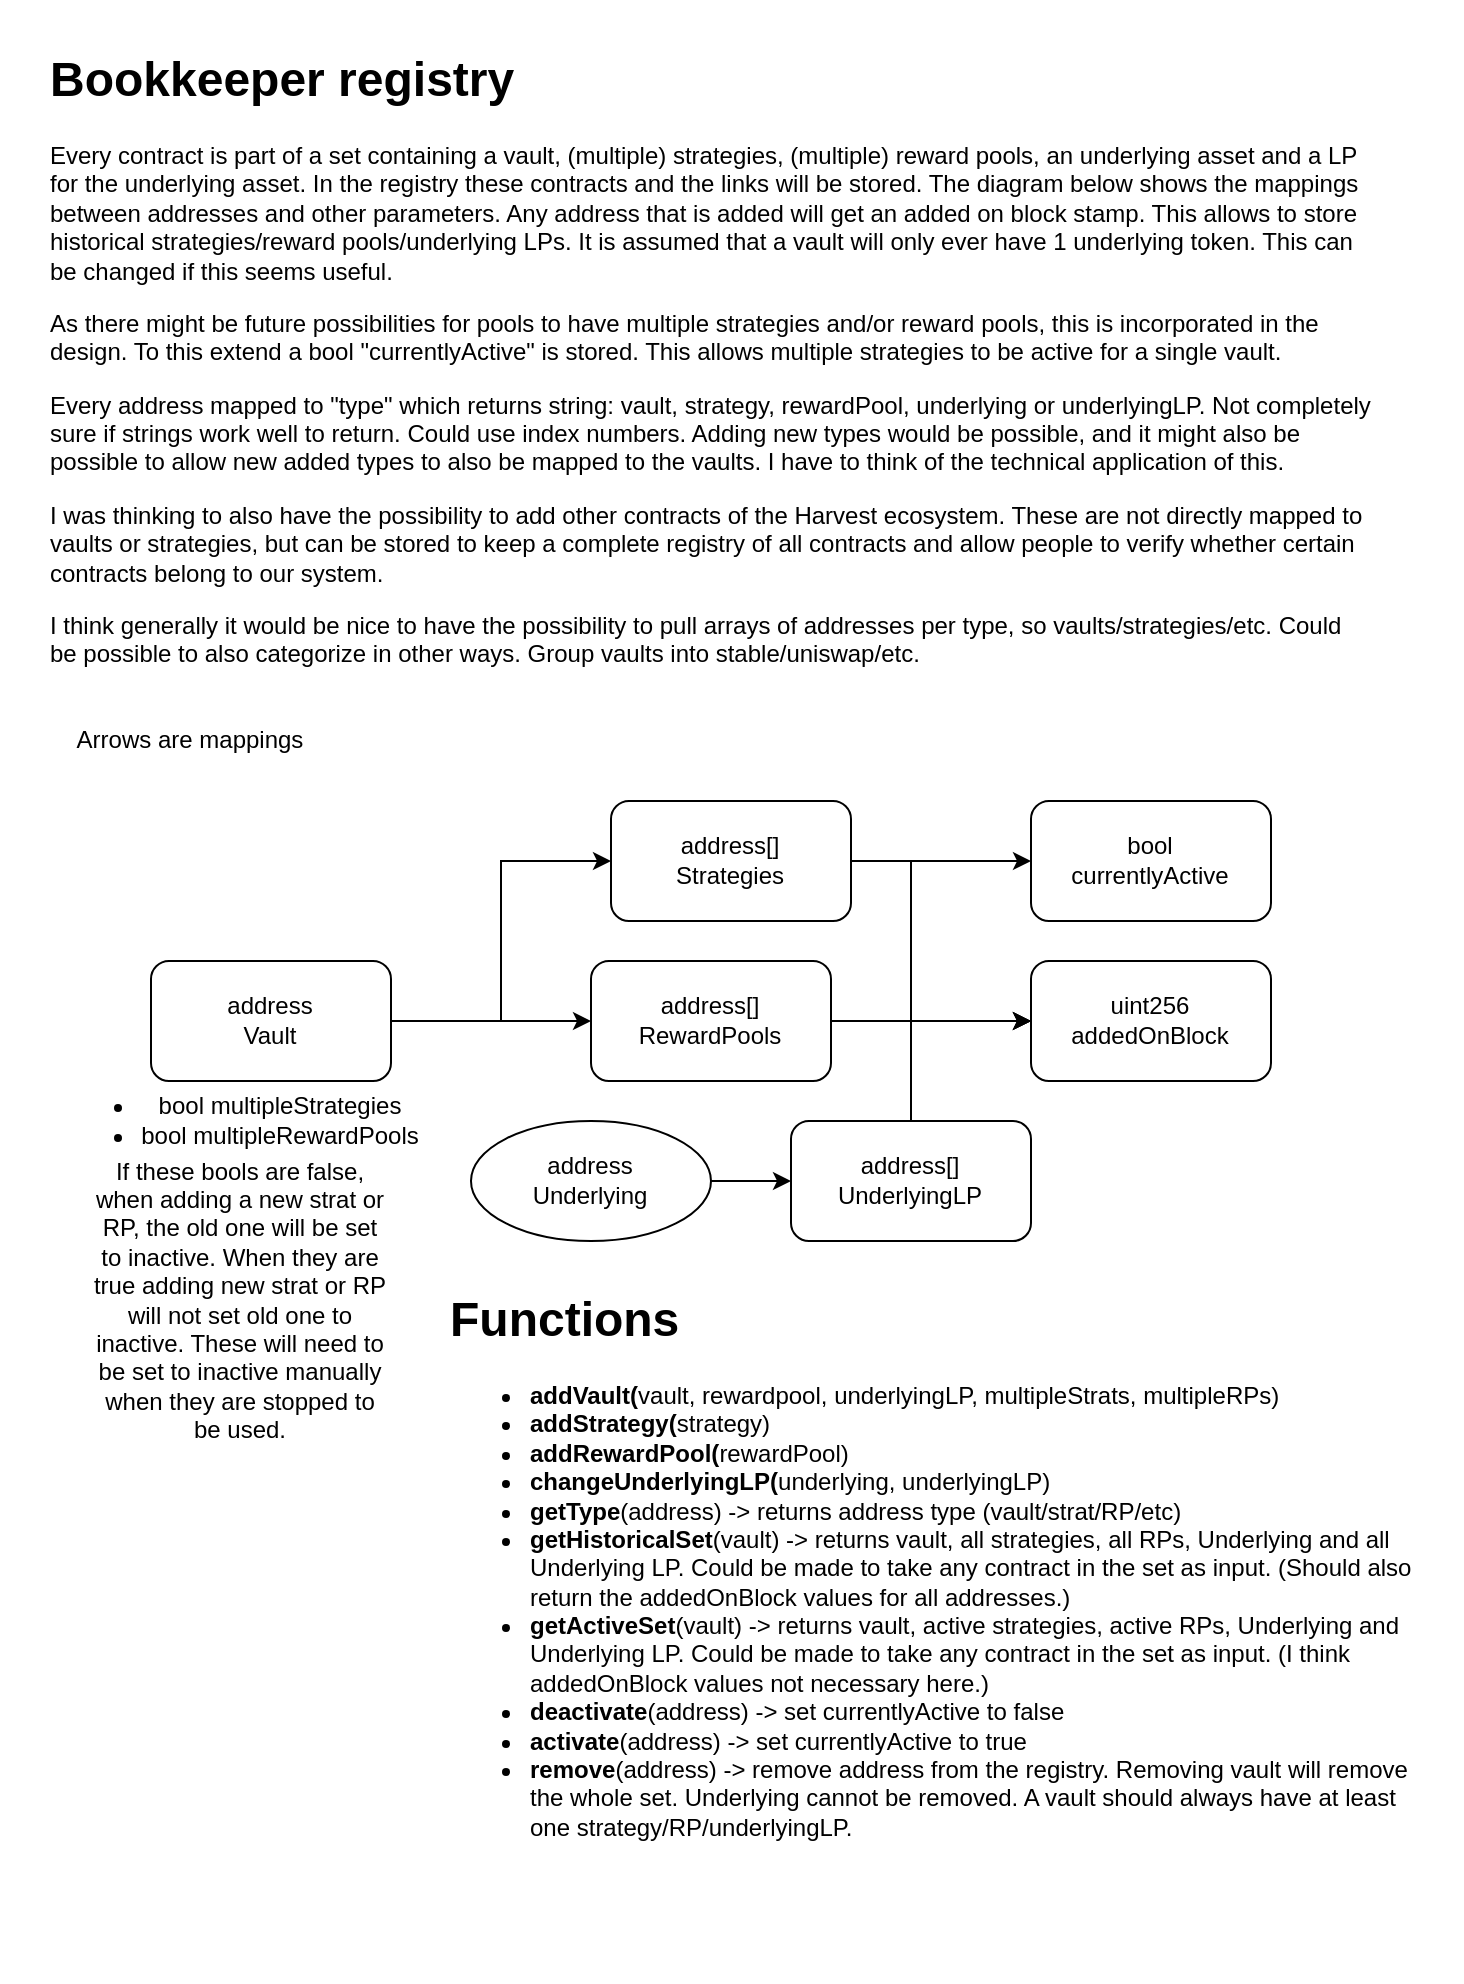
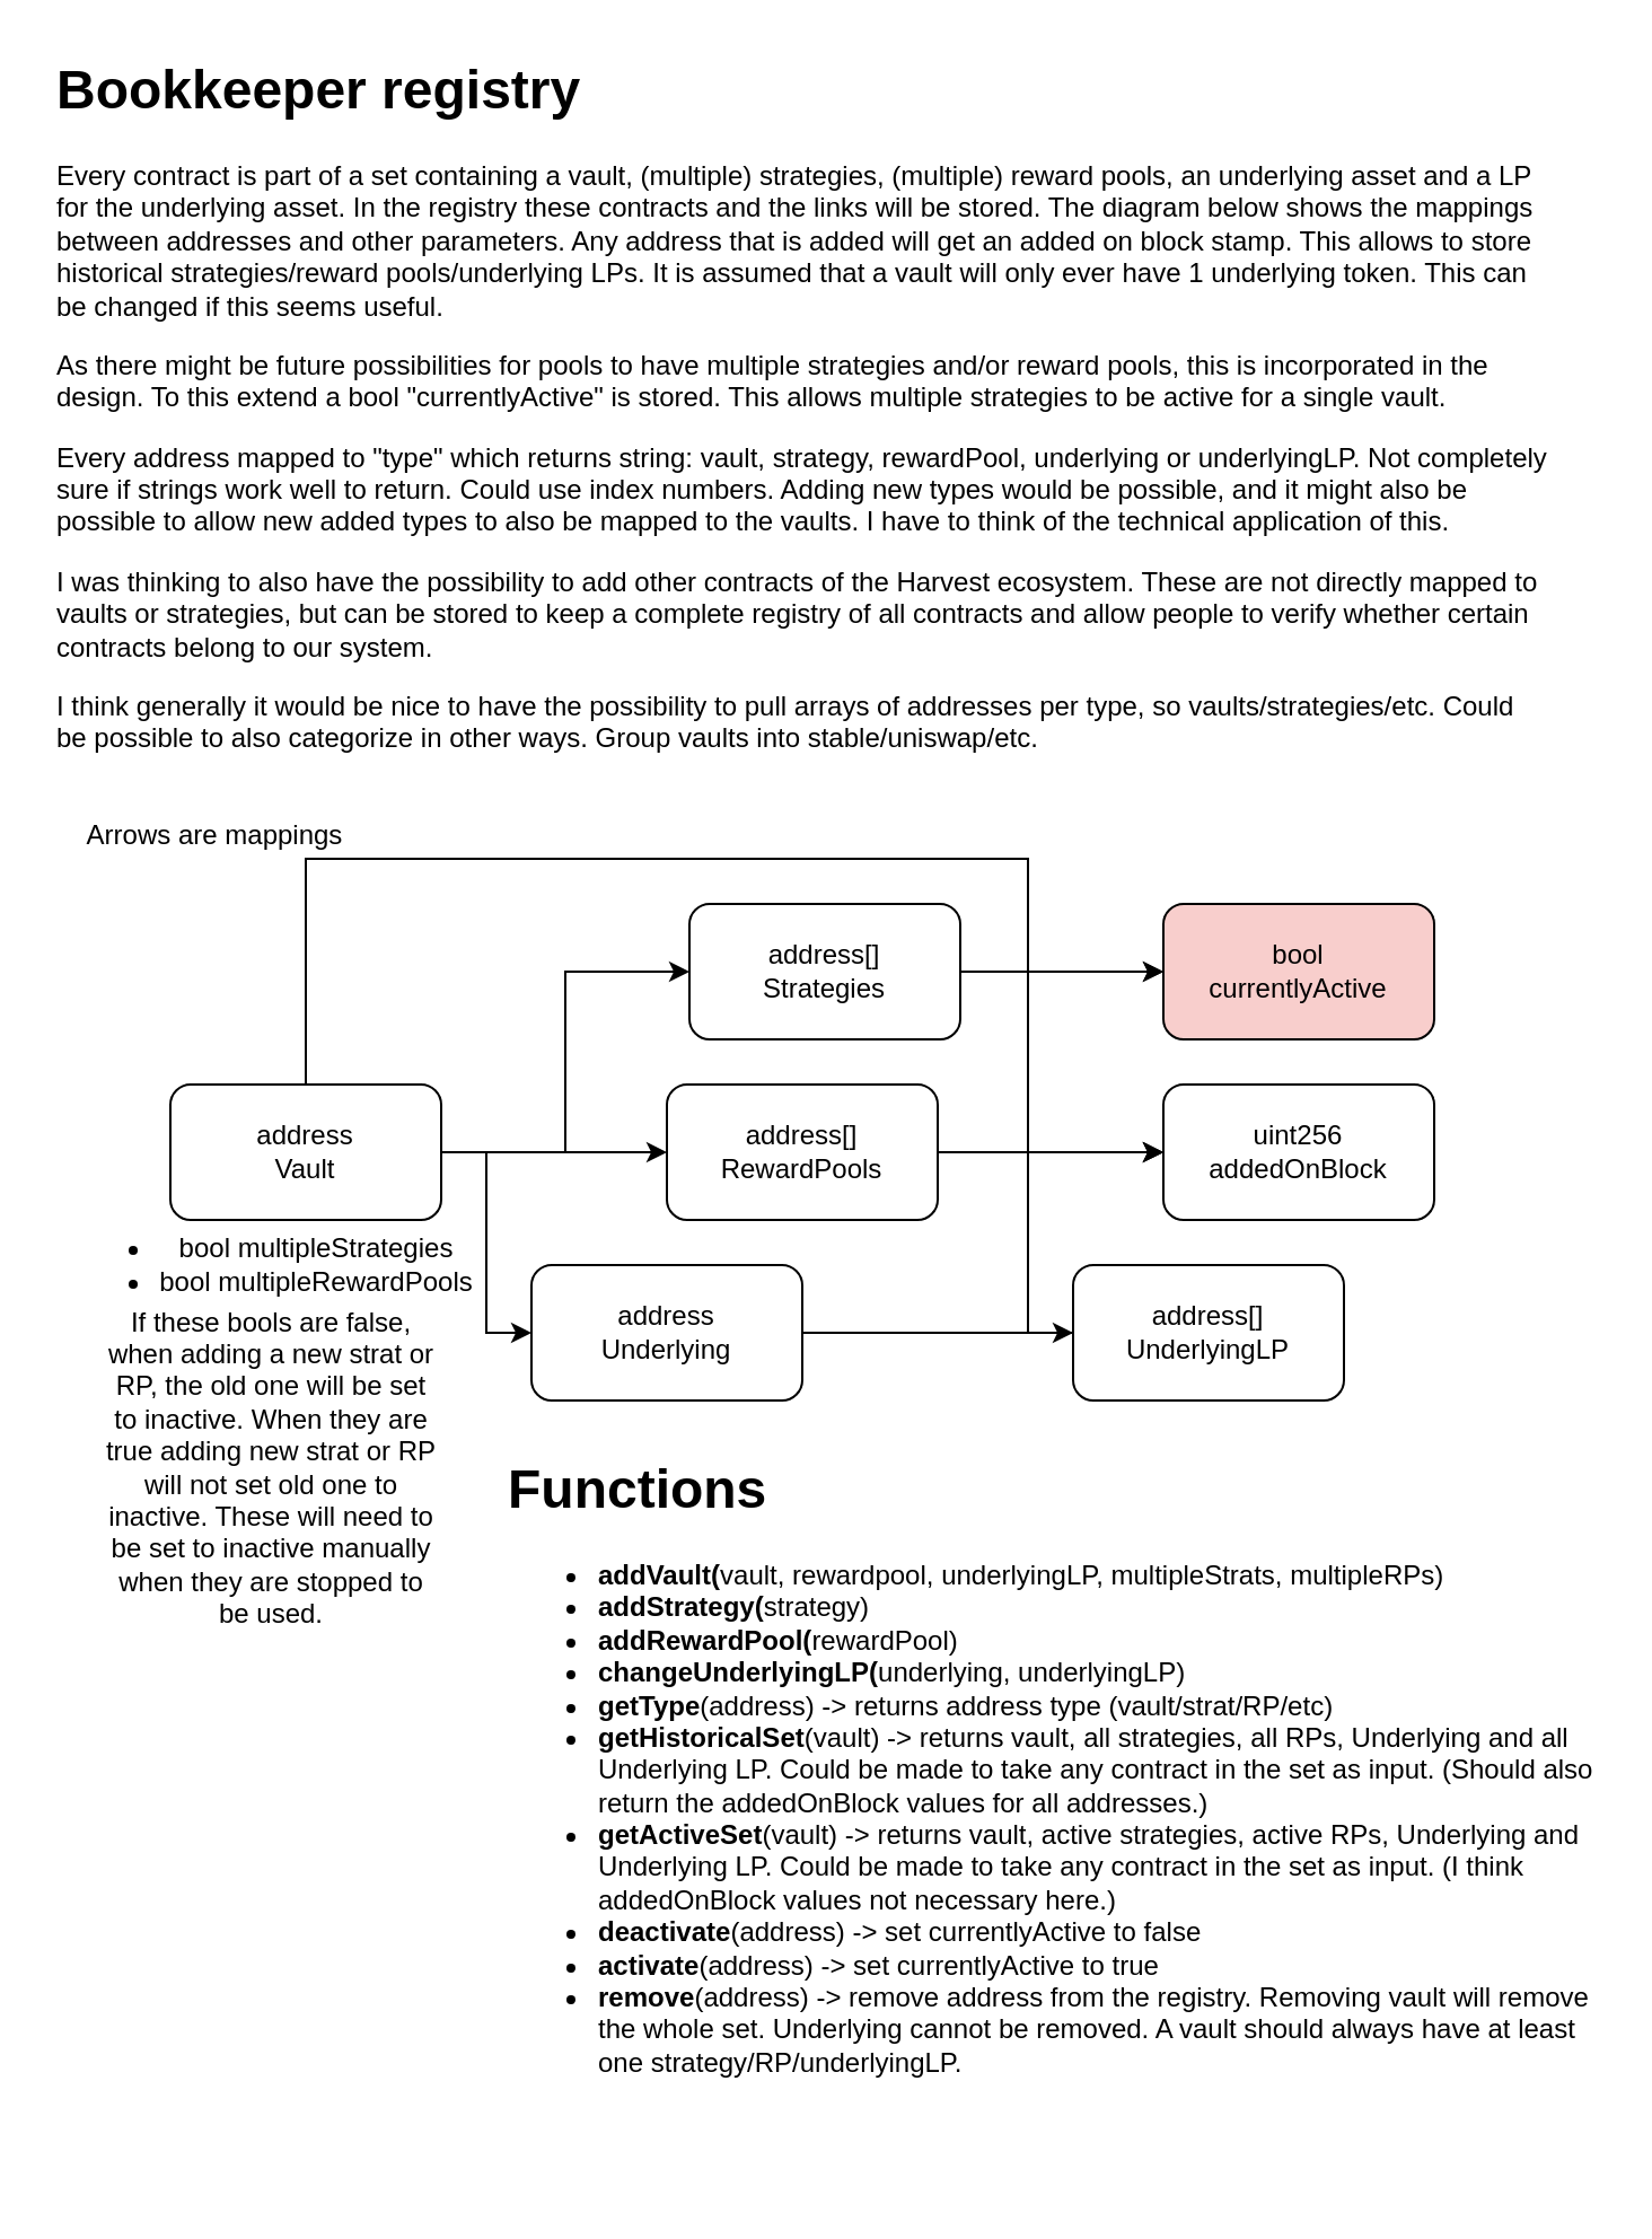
+ <mxCell id="5" style="edgeStyle=orthogonalEdgeStyle;rounded=0;orthogonalLoop=1;jettySize=auto;html=1;entryX=0;entryY=0.5;entryDx=0;entryDy=0;" parent="1" source="6" target="15" edge="1"><mxGeometry relative="1" as="geometry"><mxPoint x="435" y="440" as="targetPoint" /><Array as="points"><mxPoint x="135" y="380" /><mxPoint x="455" y="380" /><mxPoint x="455" y="430" /></Array></mxGeometry></mxCell>
- <mxCell id="15" value="bool&lt;br&gt;currentlyActive" style="rounded=1;whiteSpace=wrap;html=1;" parent="1" vertex="1"><mxGeometry x="515" y="400" width="120" height="60" as="geometry" /></mxCell>
+ <mxCell id="15" value="bool&lt;br&gt;currentlyActive" style="rounded=1;whiteSpace=wrap;html=1;fillColor=#f8cecc;" parent="1" vertex="1"><mxGeometry x="515" y="400" width="120" height="60" as="geometry" /></mxCell>
+ <mxCell id="4" style="edgeStyle=orthogonalEdgeStyle;rounded=0;orthogonalLoop=1;jettySize=auto;html=1;entryX=0;entryY=0.5;entryDx=0;entryDy=0;" parent="1" source="6" target="13" edge="1"><mxGeometry relative="1" as="geometry" /></mxCell>
- <mxCell id="13" value="address&lt;br&gt;Underlying" style="ellipse;whiteSpace=wrap;html=1;" parent="1" vertex="1"><mxGeometry x="235" y="560" width="120" height="60" as="geometry" /></mxCell>
+ <mxCell id="13" value="address&lt;br&gt;Underlying" style="rounded=1;whiteSpace=wrap;html=1;" parent="1" vertex="1"><mxGeometry x="235" y="560" width="120" height="60" as="geometry" /></mxCell>
- <mxCell id="17" value="address[]&lt;br&gt;UnderlyingLP" style="rounded=1;whiteSpace=wrap;html=1;" parent="1" vertex="1"><mxGeometry x="395" y="560" width="120" height="60" as="geometry" /></mxCell>
+ <mxCell id="17" value="address[]&lt;br&gt;UnderlyingLP" style="rounded=1;whiteSpace=wrap;html=1;" parent="1" vertex="1"><mxGeometry x="475" y="560" width="120" height="60" as="geometry" /></mxCell>
